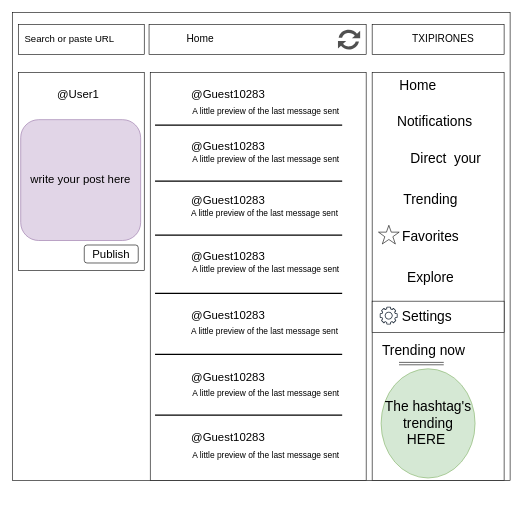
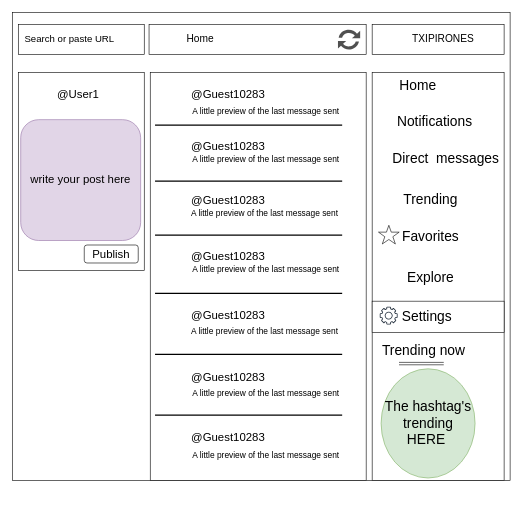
- <mxCell id="26" value="Direct&amp;nbsp; your" style="text;html=1;strokeColor=none;fillColor=none;align=center;verticalAlign=middle;whiteSpace=wrap;rounded=0;fontSize=23;fontFamily=Helvetica;" parent="20" vertex="1"><mxGeometry x="33" y="129.65" width="180" height="26.02" as="geometry" /></mxCell>
+ <mxCell id="26" value="Direct&amp;nbsp; messages" style="text;html=1;strokeColor=none;fillColor=none;align=center;verticalAlign=middle;whiteSpace=wrap;rounded=0;fontSize=23;fontFamily=Helvetica;" parent="20" vertex="1"><mxGeometry x="33" y="129.65" width="180" height="26.02" as="geometry" /></mxCell>
